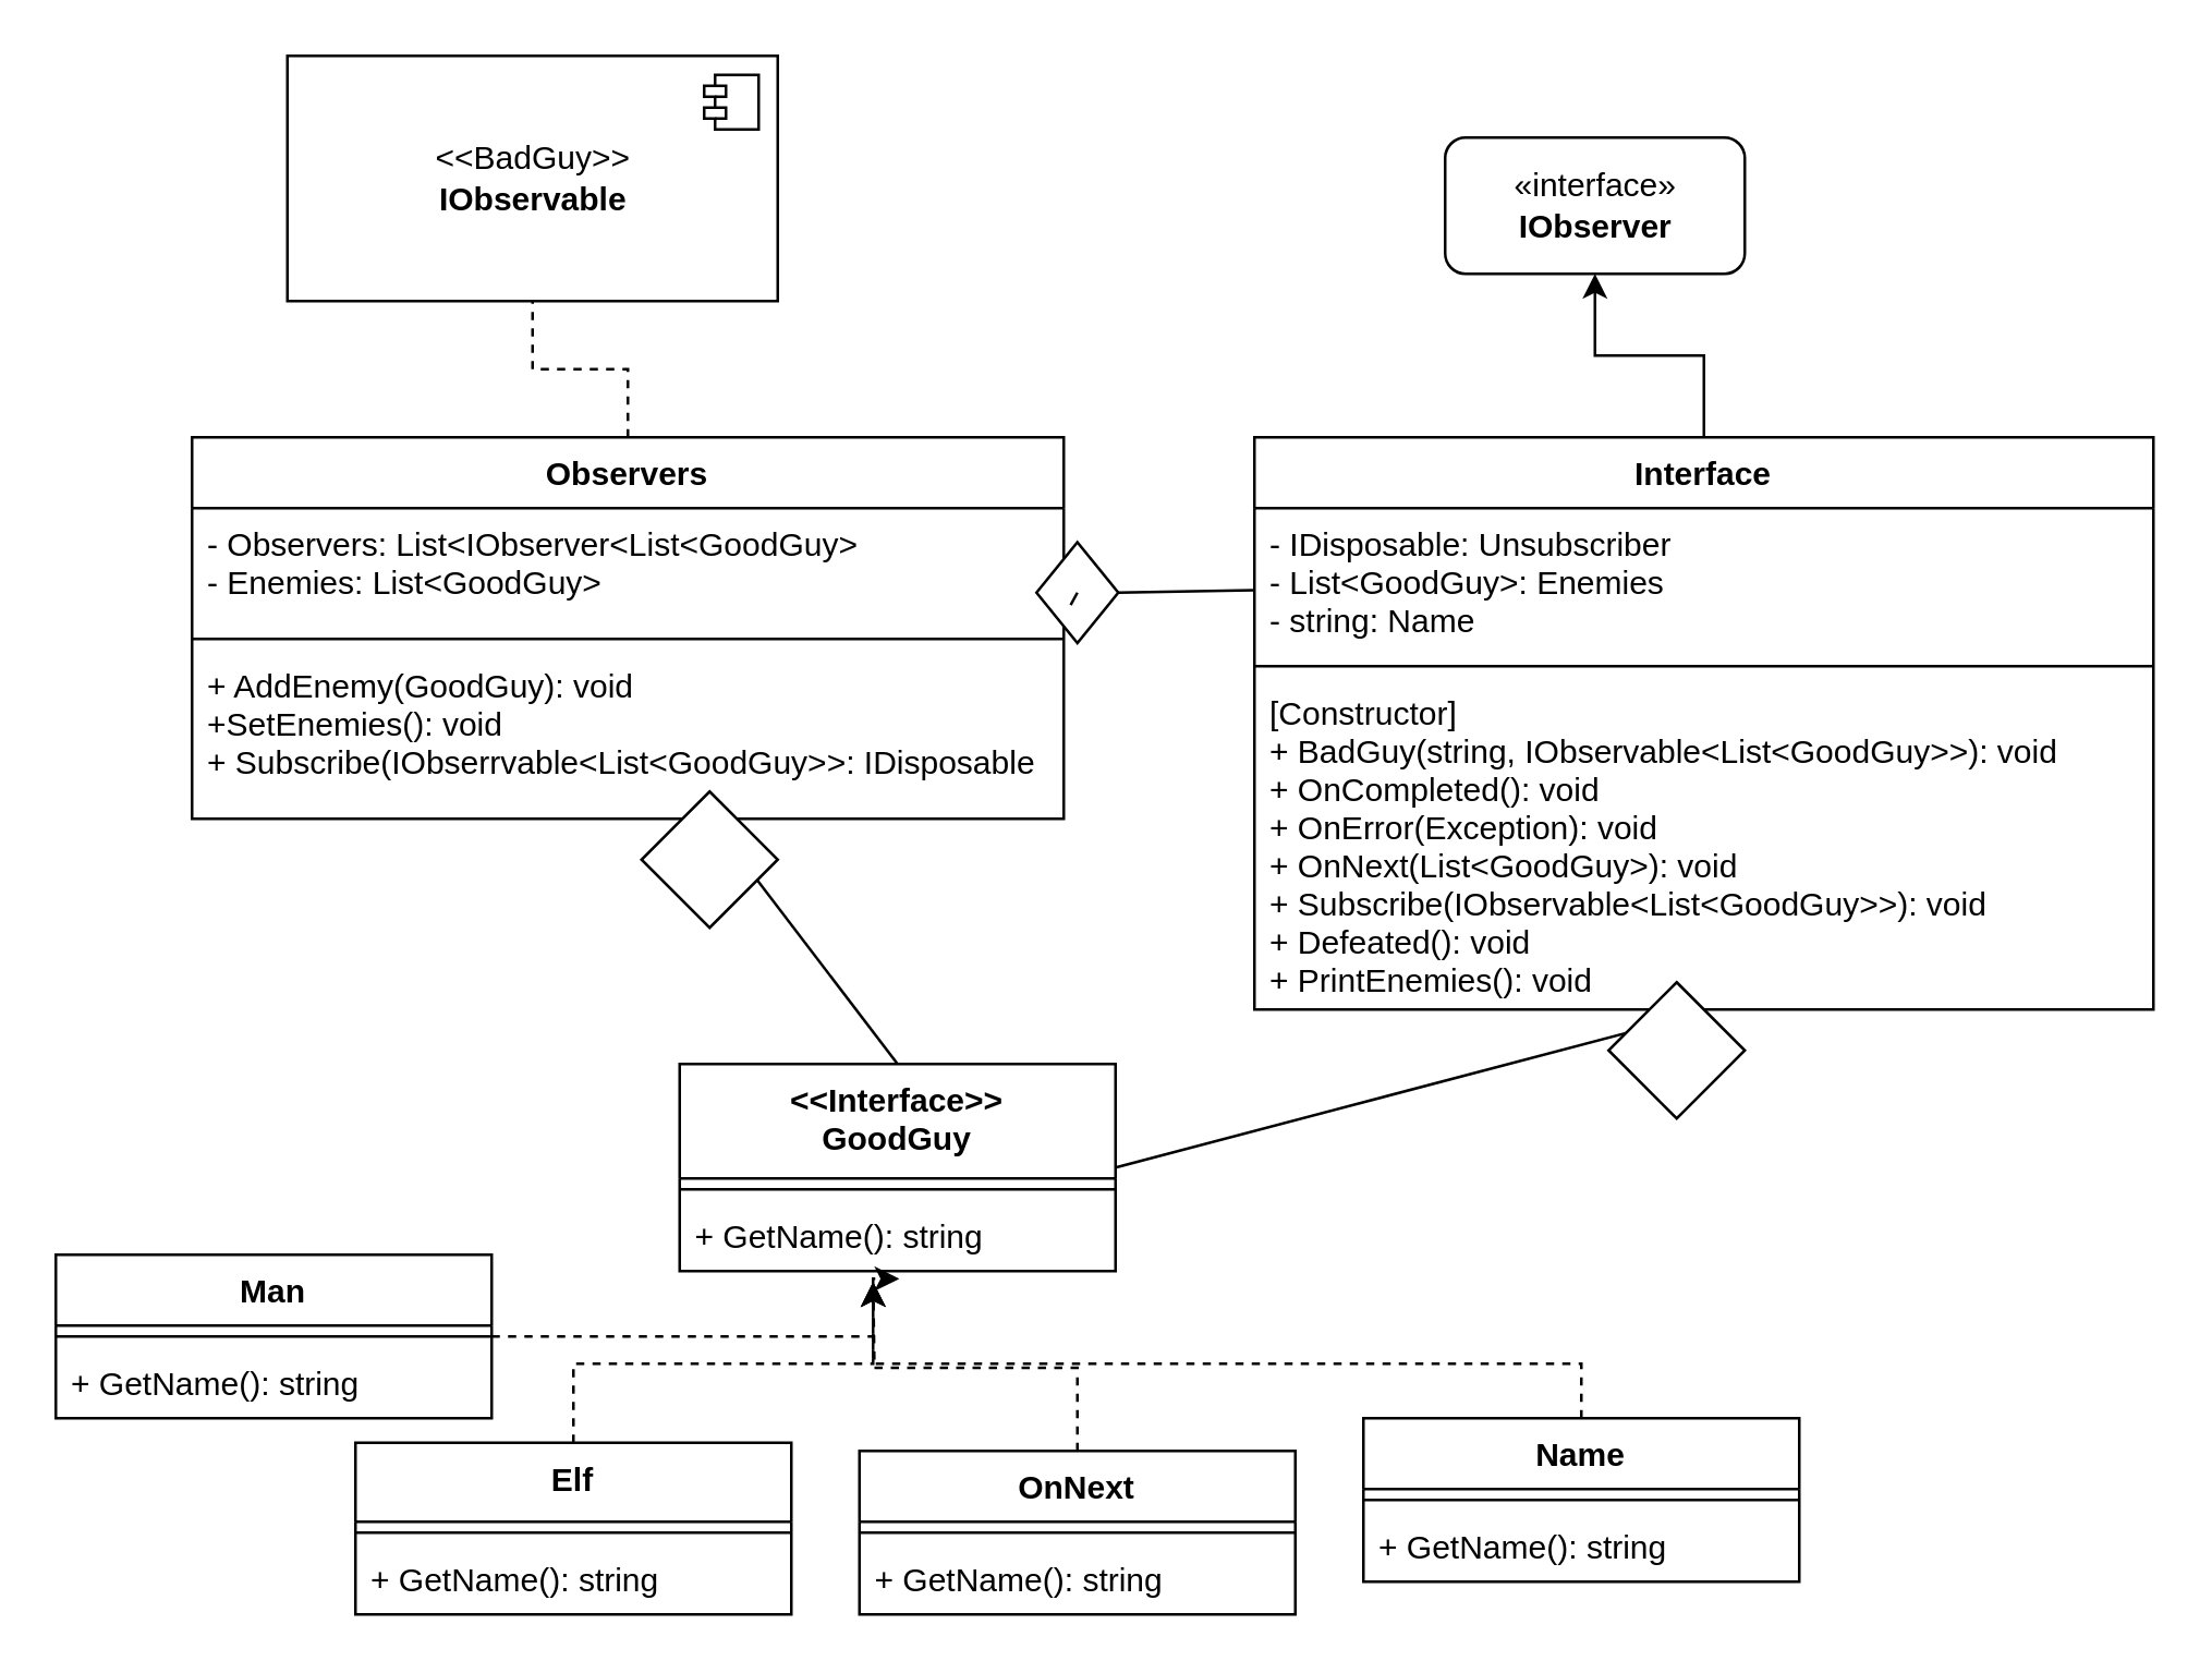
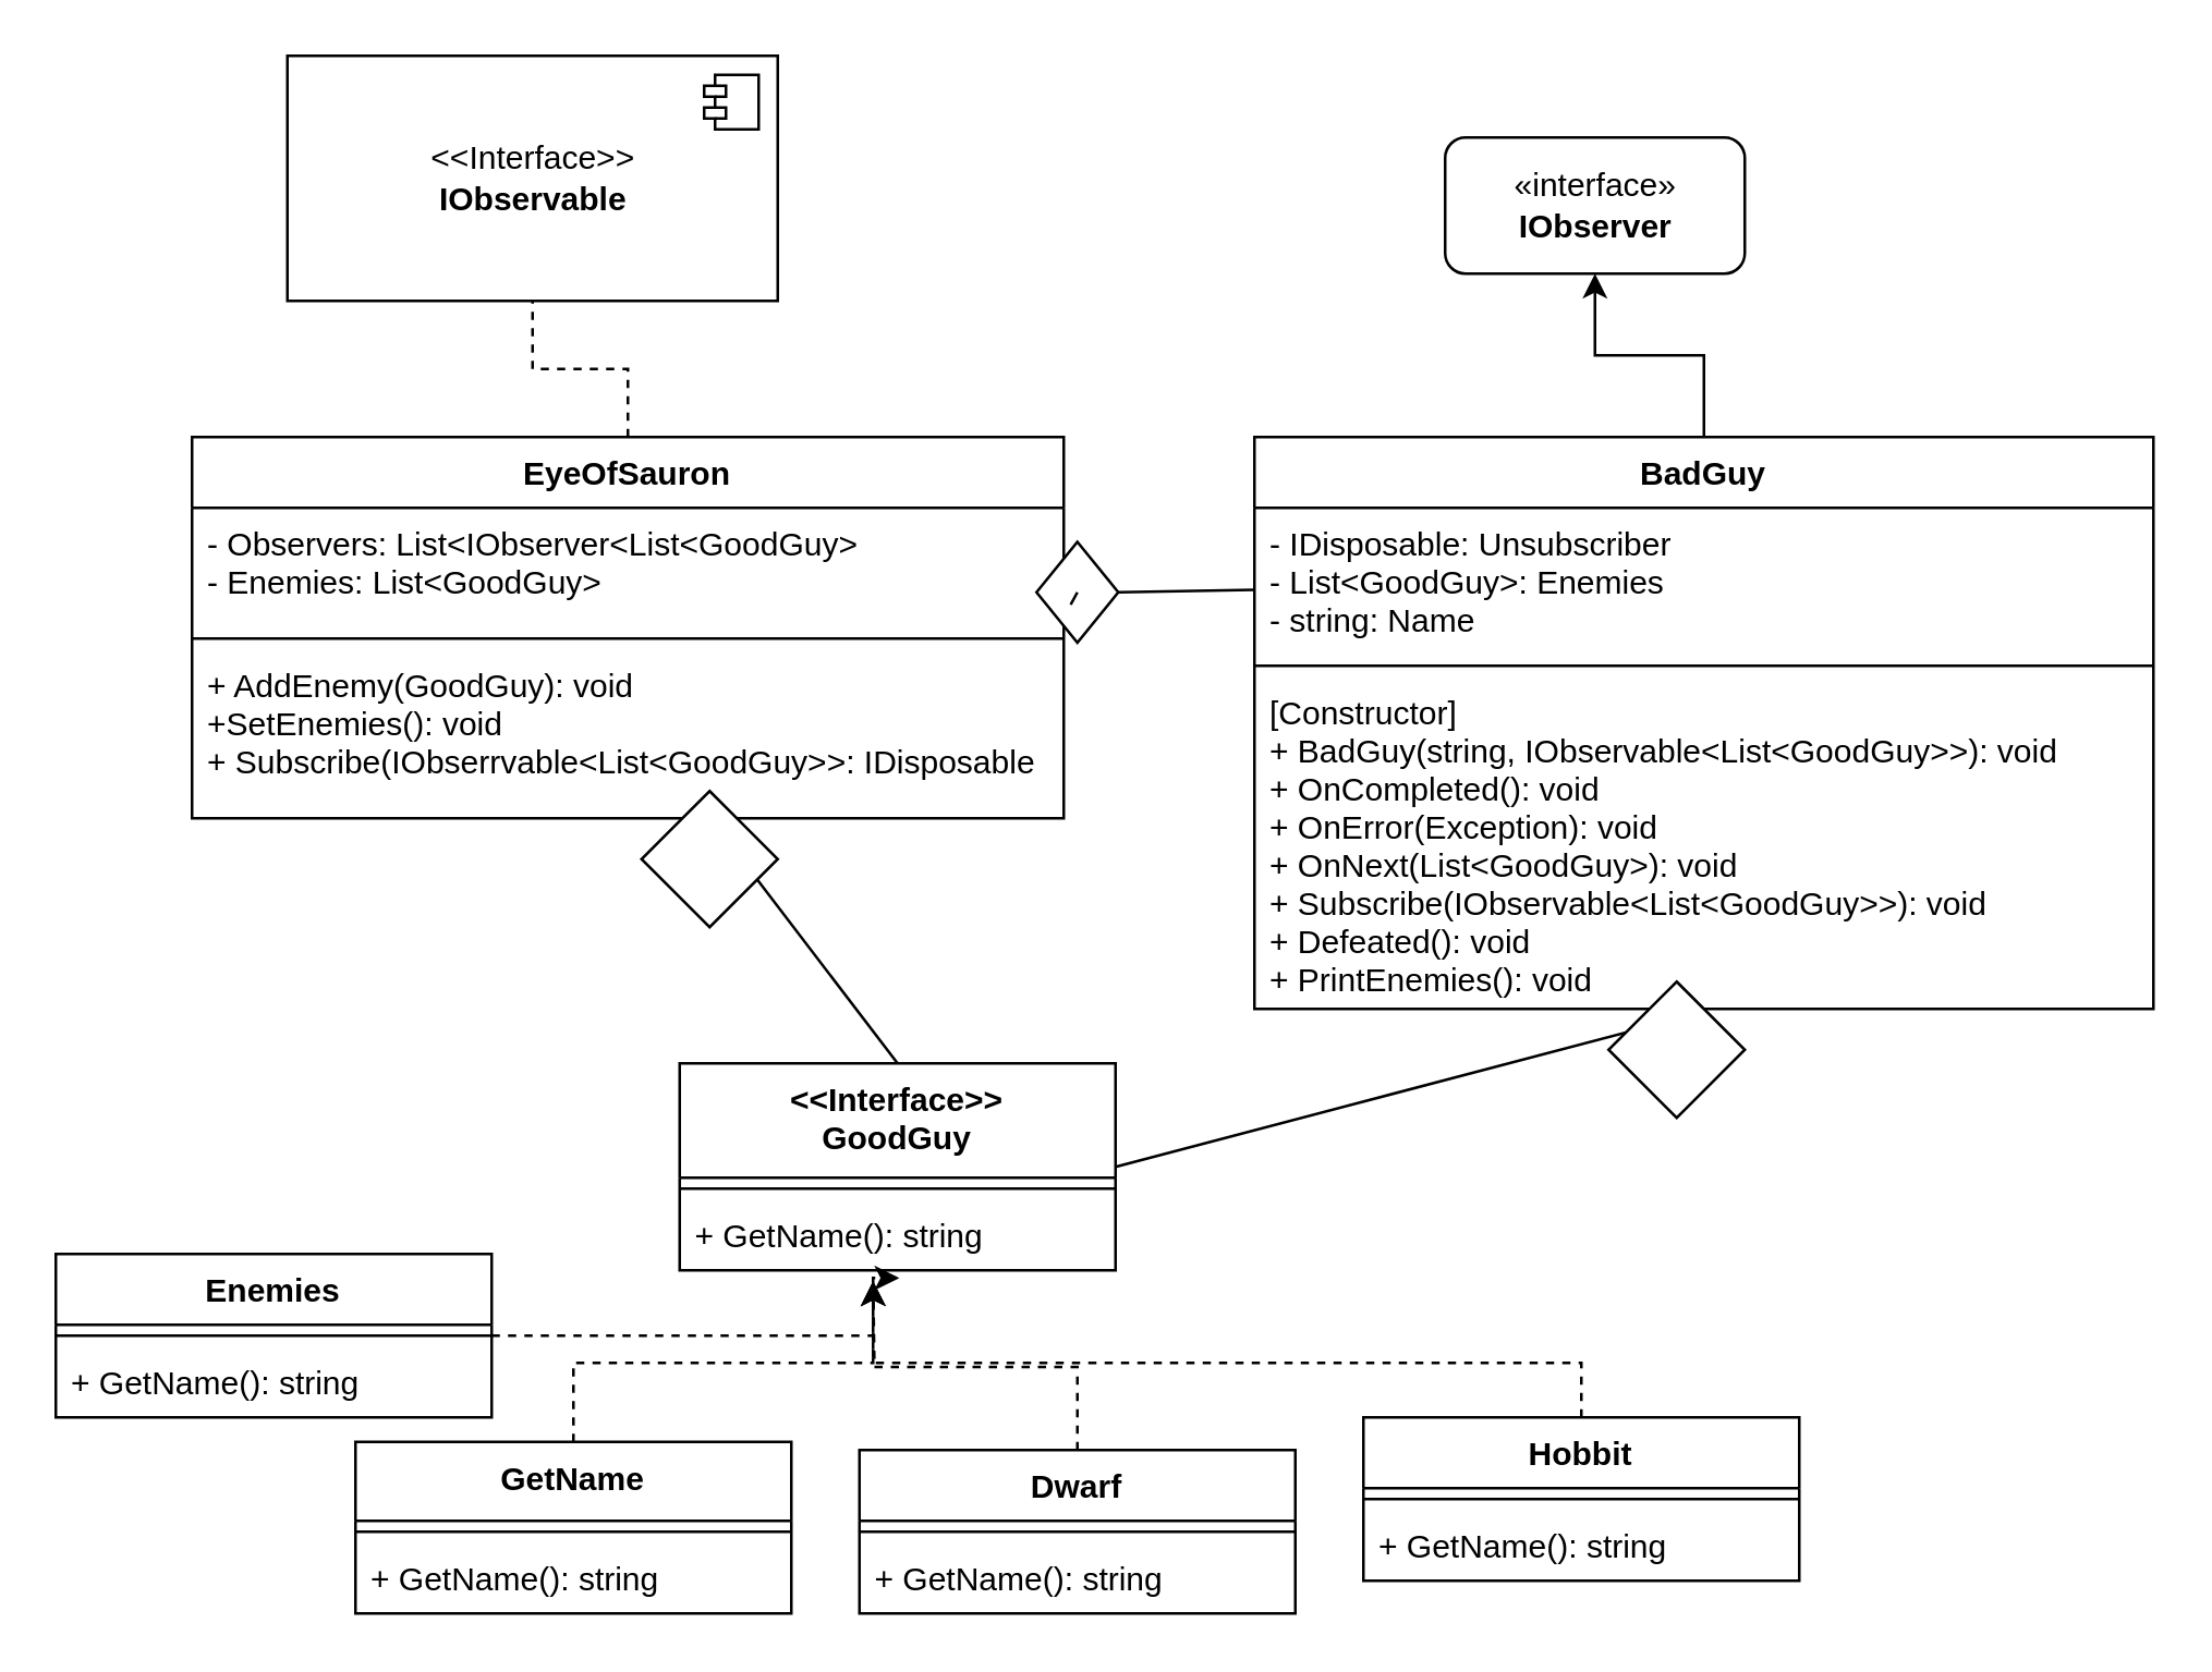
- <mxCell id="7" value="&amp;lt;&amp;lt;BadGuy&amp;gt;&amp;gt;&lt;br&gt;&lt;b&gt;IObservable&lt;/b&gt;" style="html=1;dropTarget=0;" vertex="1" parent="1"><mxGeometry x="105" y="20" width="180" height="90" as="geometry" /></mxCell>
+ <mxCell id="7" value="&amp;lt;&amp;lt;Interface&amp;gt;&amp;gt;&lt;br&gt;&lt;b&gt;IObservable&lt;/b&gt;" style="html=1;dropTarget=0;" vertex="1" parent="1"><mxGeometry x="105" y="20" width="180" height="90" as="geometry" /></mxCell>
- <mxCell id="3" value="Observers" style="swimlane;fontStyle=1;align=center;verticalAlign=top;childLayout=stackLayout;horizontal=1;startSize=26;horizontalStack=0;resizeParent=1;resizeParentMax=0;resizeLast=0;collapsible=1;marginBottom=0;" vertex="1" parent="1"><mxGeometry x="70" y="160" width="320" height="140" as="geometry" /></mxCell>
+ <mxCell id="3" value="EyeOfSauron" style="swimlane;fontStyle=1;align=center;verticalAlign=top;childLayout=stackLayout;horizontal=1;startSize=26;horizontalStack=0;resizeParent=1;resizeParentMax=0;resizeLast=0;collapsible=1;marginBottom=0;" vertex="1" parent="1"><mxGeometry x="70" y="160" width="320" height="140" as="geometry" /></mxCell>
- <mxCell id="14" value="Interface" style="swimlane;fontStyle=1;align=center;verticalAlign=top;childLayout=stackLayout;horizontal=1;startSize=26;horizontalStack=0;resizeParent=1;resizeParentMax=0;resizeLast=0;collapsible=1;marginBottom=0;" vertex="1" parent="1"><mxGeometry x="460" y="160" width="330" height="210" as="geometry" /></mxCell>
+ <mxCell id="14" value="BadGuy" style="swimlane;fontStyle=1;align=center;verticalAlign=top;childLayout=stackLayout;horizontal=1;startSize=26;horizontalStack=0;resizeParent=1;resizeParentMax=0;resizeLast=0;collapsible=1;marginBottom=0;" vertex="1" parent="1"><mxGeometry x="460" y="160" width="330" height="210" as="geometry" /></mxCell>
- <mxCell id="22" value="Man" style="swimlane;fontStyle=1;align=center;verticalAlign=top;childLayout=stackLayout;horizontal=1;startSize=26;horizontalStack=0;resizeParent=1;resizeParentMax=0;resizeLast=0;collapsible=1;marginBottom=0;" vertex="1" parent="1"><mxGeometry x="20" y="460" width="160" height="60" as="geometry" /></mxCell>
+ <mxCell id="22" value="Enemies" style="swimlane;fontStyle=1;align=center;verticalAlign=top;childLayout=stackLayout;horizontal=1;startSize=26;horizontalStack=0;resizeParent=1;resizeParentMax=0;resizeLast=0;collapsible=1;marginBottom=0;" vertex="1" parent="1"><mxGeometry x="20" y="460" width="160" height="60" as="geometry" /></mxCell>
- <mxCell id="34" value="Name" style="swimlane;fontStyle=1;align=center;verticalAlign=top;childLayout=stackLayout;horizontal=1;startSize=26;horizontalStack=0;resizeParent=1;resizeParentMax=0;resizeLast=0;collapsible=1;marginBottom=0;" vertex="1" parent="1"><mxGeometry x="500" y="520" width="160" height="60" as="geometry" /></mxCell>
+ <mxCell id="34" value="Hobbit" style="swimlane;fontStyle=1;align=center;verticalAlign=top;childLayout=stackLayout;horizontal=1;startSize=26;horizontalStack=0;resizeParent=1;resizeParentMax=0;resizeLast=0;collapsible=1;marginBottom=0;" vertex="1" parent="1"><mxGeometry x="500" y="520" width="160" height="60" as="geometry" /></mxCell>
- <mxCell id="26" value="Elf" style="swimlane;fontStyle=1;align=center;verticalAlign=top;childLayout=stackLayout;horizontal=1;startSize=29;horizontalStack=0;resizeParent=1;resizeParentMax=0;resizeLast=0;collapsible=1;marginBottom=0;" vertex="1" parent="1"><mxGeometry x="130" y="529" width="160" height="63" as="geometry" /></mxCell>
+ <mxCell id="26" value="GetName" style="swimlane;fontStyle=1;align=center;verticalAlign=top;childLayout=stackLayout;horizontal=1;startSize=29;horizontalStack=0;resizeParent=1;resizeParentMax=0;resizeLast=0;collapsible=1;marginBottom=0;" vertex="1" parent="1"><mxGeometry x="130" y="529" width="160" height="63" as="geometry" /></mxCell>
- <mxCell id="30" value="OnNext" style="swimlane;fontStyle=1;align=center;verticalAlign=top;childLayout=stackLayout;horizontal=1;startSize=26;horizontalStack=0;resizeParent=1;resizeParentMax=0;resizeLast=0;collapsible=1;marginBottom=0;" vertex="1" parent="1"><mxGeometry x="315" y="532" width="160" height="60" as="geometry" /></mxCell>
+ <mxCell id="30" value="Dwarf" style="swimlane;fontStyle=1;align=center;verticalAlign=top;childLayout=stackLayout;horizontal=1;startSize=26;horizontalStack=0;resizeParent=1;resizeParentMax=0;resizeLast=0;collapsible=1;marginBottom=0;" vertex="1" parent="1"><mxGeometry x="315" y="532" width="160" height="60" as="geometry" /></mxCell>
